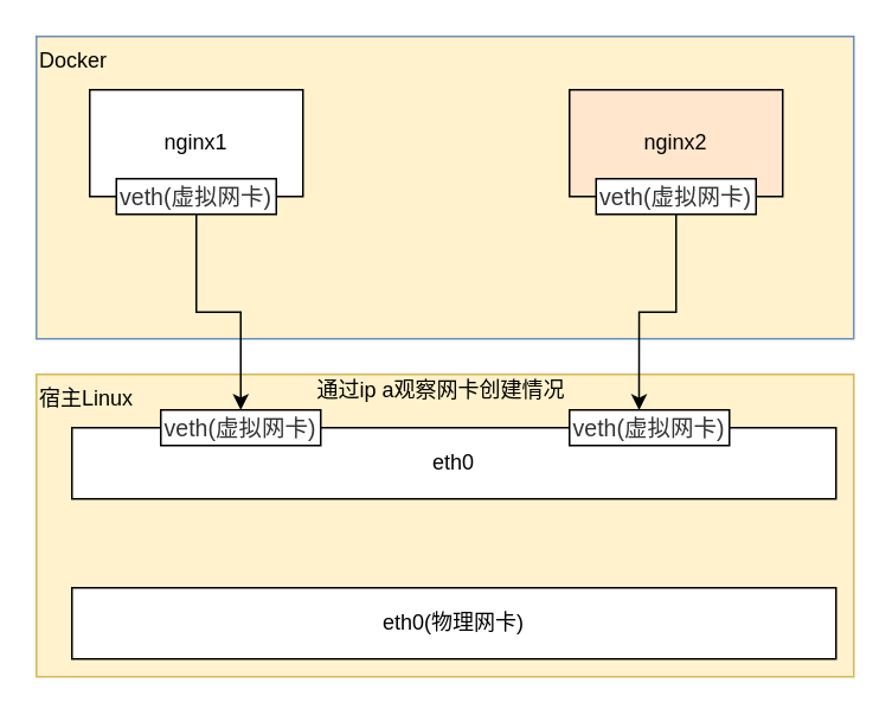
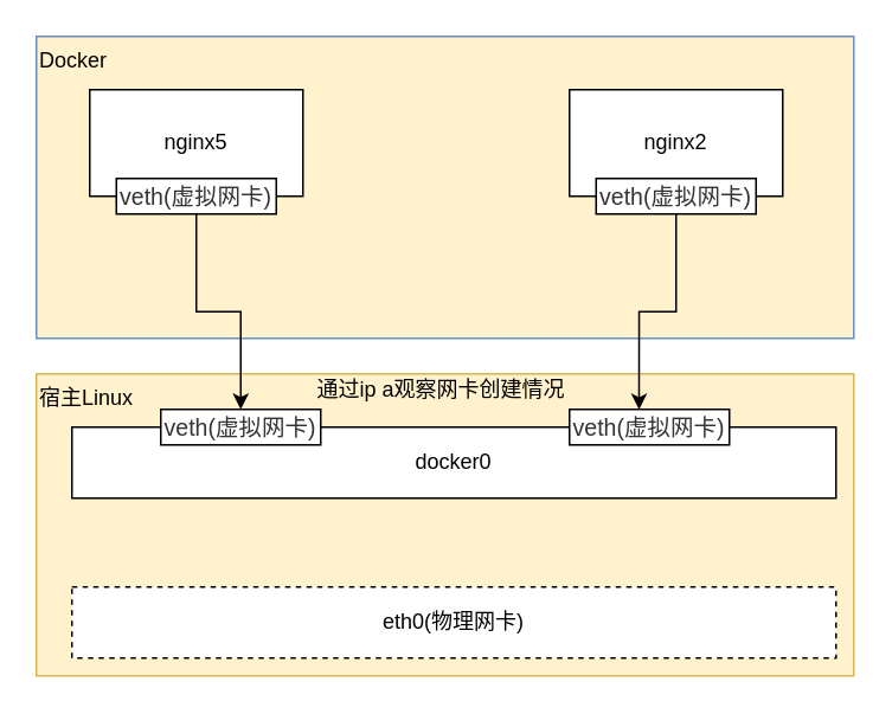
- <mxCell id="4" value="nginx1" style="rounded=0;whiteSpace=wrap;html=1;" parent="1" vertex="1"><mxGeometry x="50" y="50" width="120" height="60" as="geometry" /></mxCell>
+ <mxCell id="4" value="nginx5" style="rounded=0;whiteSpace=wrap;html=1;" parent="1" vertex="1"><mxGeometry x="50" y="50" width="120" height="60" as="geometry" /></mxCell>
- <mxCell id="5" value="nginx2" style="rounded=0;whiteSpace=wrap;html=1;fillColor=#ffe6cc;" parent="1" vertex="1"><mxGeometry x="320" y="50" width="120" height="60" as="geometry" /></mxCell>
+ <mxCell id="5" value="nginx2" style="rounded=0;whiteSpace=wrap;html=1;" parent="1" vertex="1"><mxGeometry x="320" y="50" width="120" height="60" as="geometry" /></mxCell>
- <mxCell id="6" value="eth0" style="rounded=0;whiteSpace=wrap;html=1;" parent="1" vertex="1"><mxGeometry x="40" y="240" width="430" height="40" as="geometry" /></mxCell>
+ <mxCell id="6" value="docker0" style="rounded=0;whiteSpace=wrap;html=1;" parent="1" vertex="1"><mxGeometry x="40" y="240" width="430" height="40" as="geometry" /></mxCell>
- <mxCell id="7" value="eth0(物理网卡)" style="rounded=0;whiteSpace=wrap;html=1;" parent="1" vertex="1"><mxGeometry x="40" y="330" width="430" height="40" as="geometry" /></mxCell>
+ <mxCell id="7" value="eth0(物理网卡)" style="rounded=0;whiteSpace=wrap;html=1;dashed=1;" parent="1" vertex="1"><mxGeometry x="40" y="330" width="430" height="40" as="geometry" /></mxCell>
